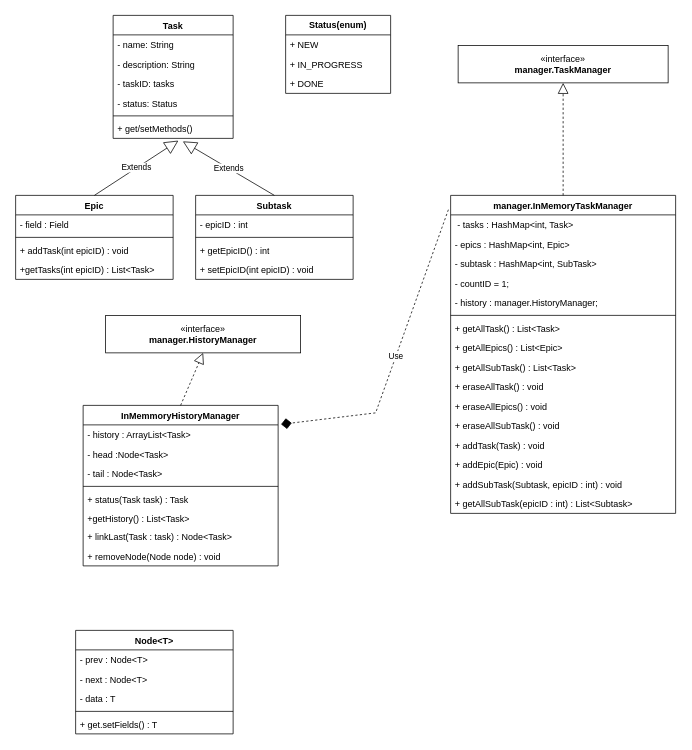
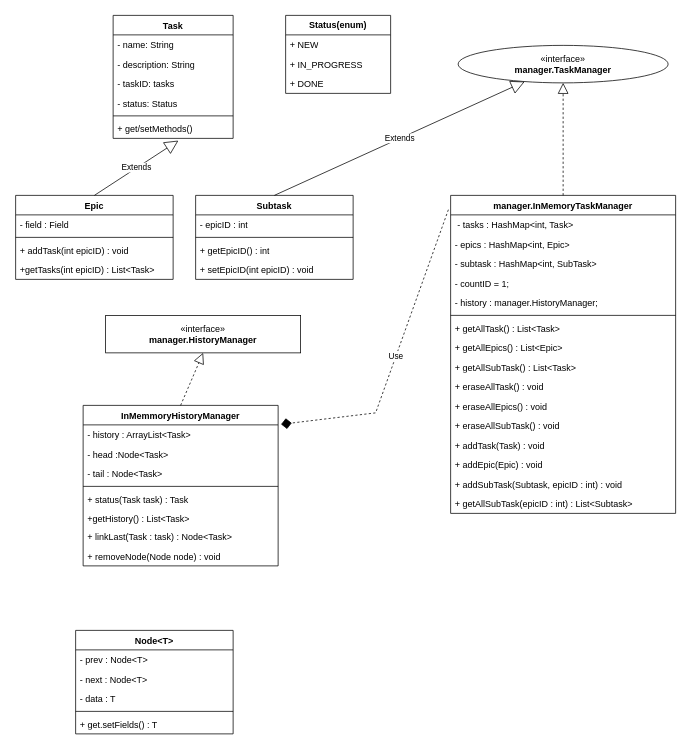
- <mxCell id="42" value="«interface»&lt;br&gt;&lt;b&gt;manager.TaskManager&lt;/b&gt;" style="html=1;whiteSpace=wrap;" parent="1" vertex="1"><mxGeometry x="610" y="60" width="280" height="50" as="geometry" /></mxCell>
+ <mxCell id="42" value="«interface»&lt;br&gt;&lt;b&gt;manager.TaskManager&lt;/b&gt;" style="ellipse;html=1;whiteSpace=wrap;" parent="1" vertex="1"><mxGeometry x="610" y="60" width="280" height="50" as="geometry" /></mxCell>
- <mxCell id="41" value="Extends" style="endArrow=block;endSize=16;endFill=0;html=1;rounded=0;exitX=0.5;exitY=0;exitDx=0;exitDy=0;entryX=0.581;entryY=1.154;entryDx=0;entryDy=0;entryPerimeter=0;" parent="1" source="36" target="8" edge="1"><mxGeometry width="160" relative="1" as="geometry"><mxPoint x="155" y="400" as="sourcePoint" /><mxPoint x="300" y="294.004" as="targetPoint" /></mxGeometry></mxCell>
+ <mxCell id="41" value="Extends" style="endArrow=block;endSize=16;endFill=0;html=1;rounded=0;exitX=0.5;exitY=0;exitDx=0;exitDy=0;" parent="1" source="36" target="42" edge="1"><mxGeometry width="160" relative="1" as="geometry"><mxPoint x="155" y="400" as="sourcePoint" /><mxPoint x="300" y="294.004" as="targetPoint" /></mxGeometry></mxCell>
